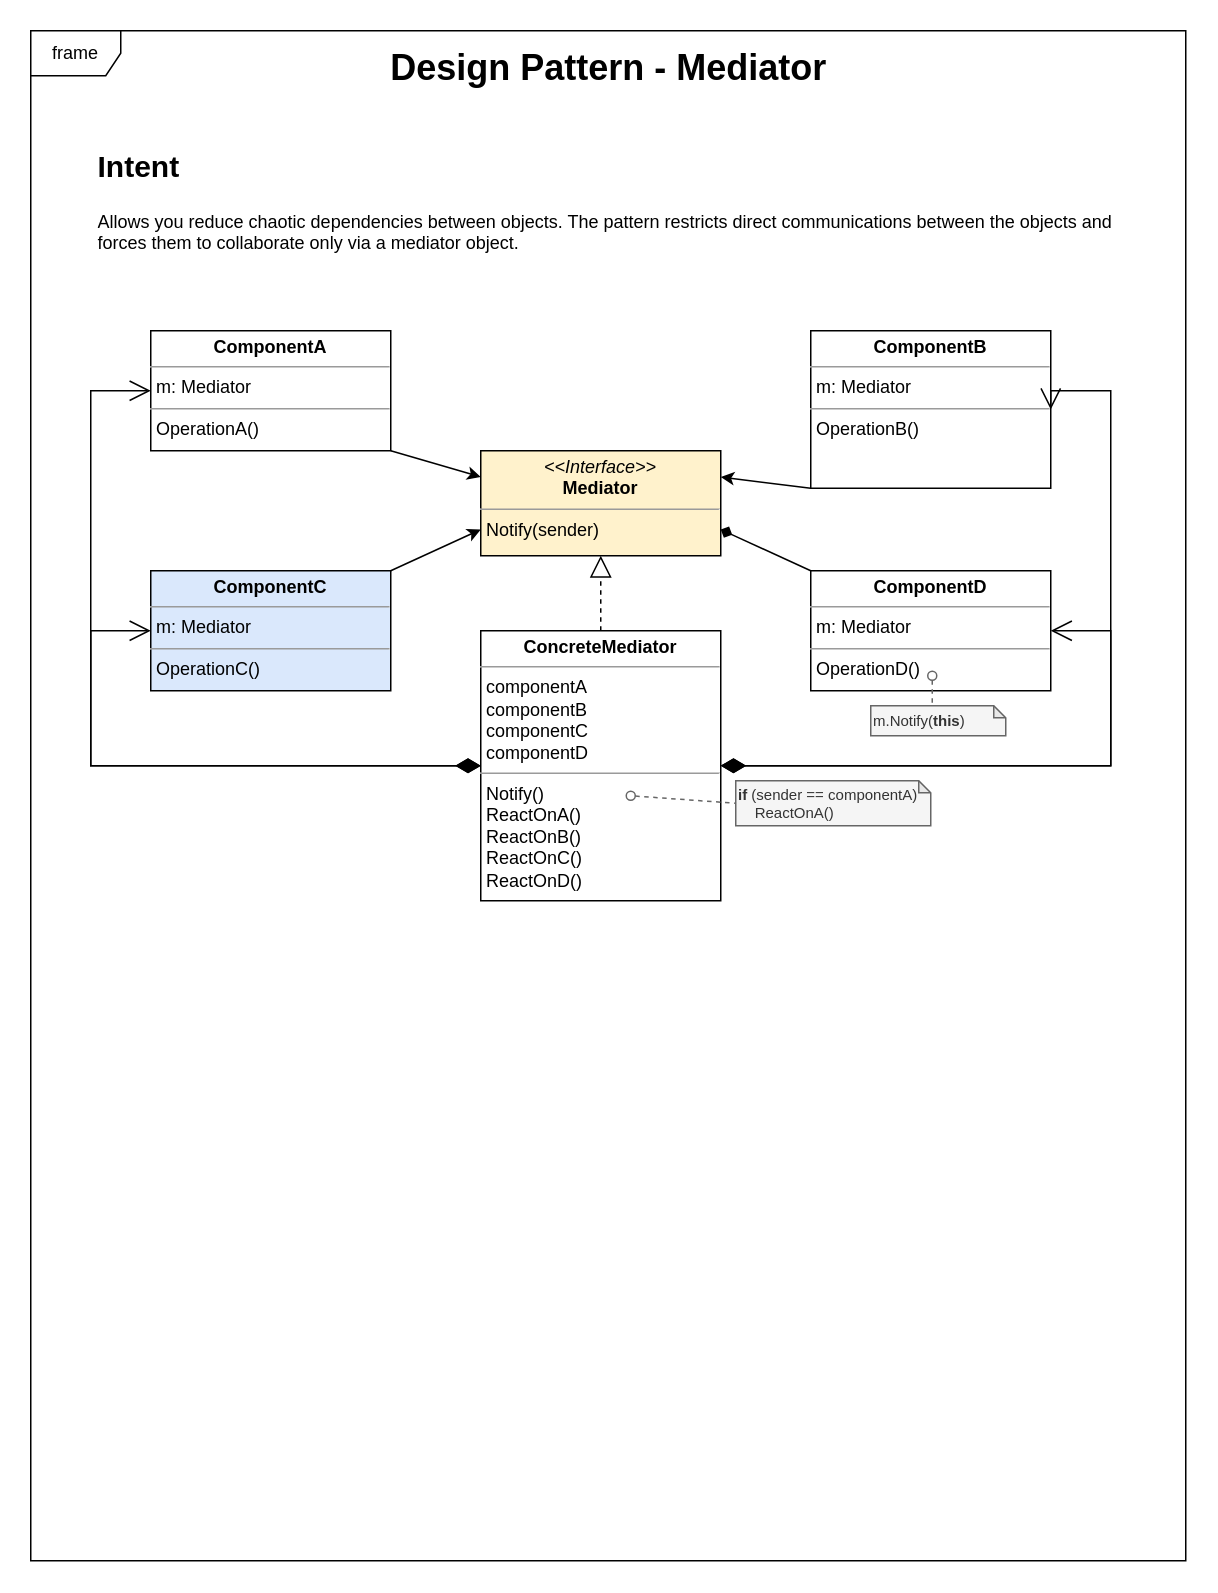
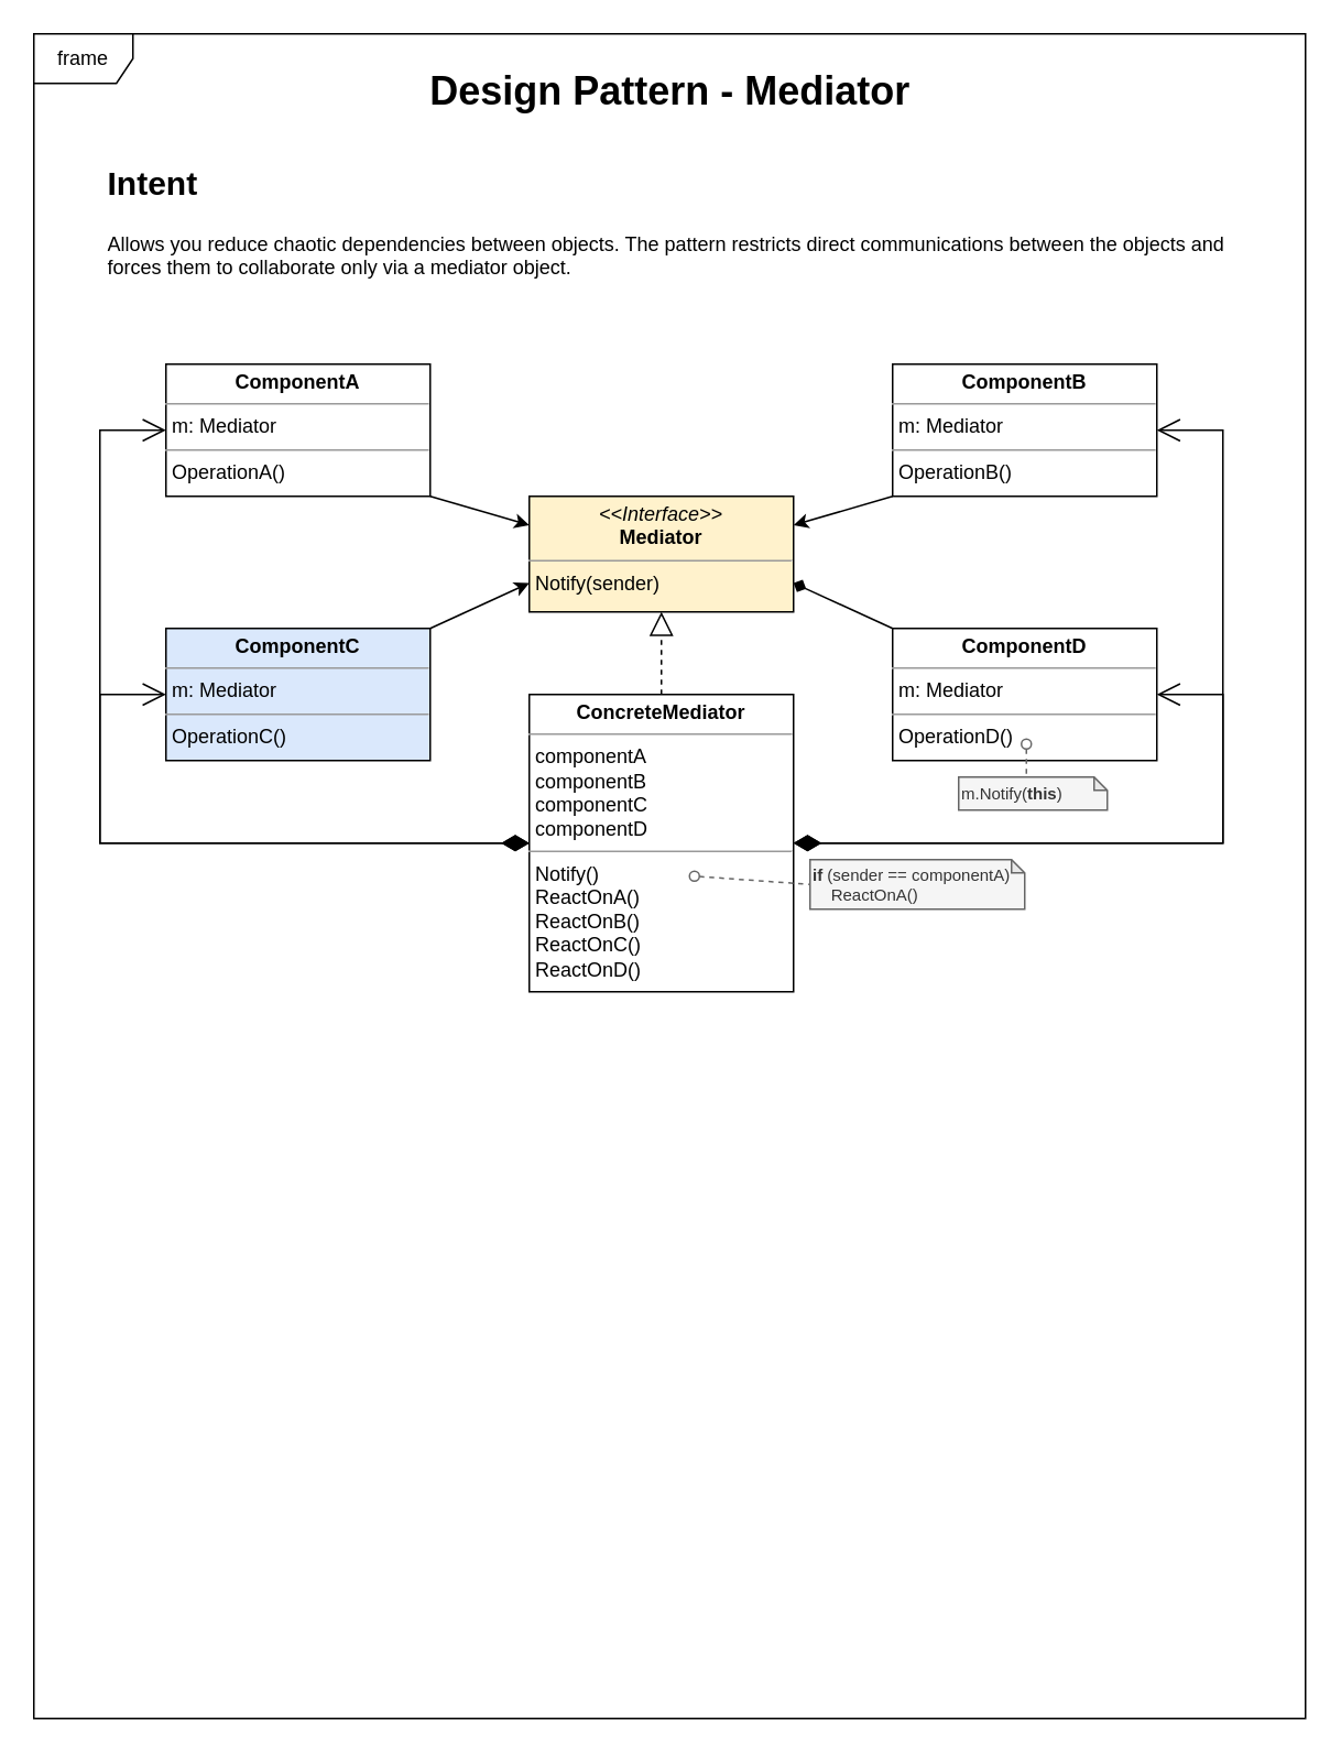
- <mxCell id="4" value="&lt;b style=&quot;&quot;&gt;&lt;font style=&quot;font-size: 24px;&quot;&gt;Design Pattern - Mediator&lt;/font&gt;&lt;/b&gt;" style="text;html=1;align=center;verticalAlign=middle;resizable=0;points=[];autosize=1;strokeColor=none;fillColor=none;fontSize=16;" parent="1" vertex="1"><mxGeometry x="250" y="25" width="310" height="40" as="geometry" /></mxCell>
+ <mxCell id="4" value="&lt;b style=&quot;&quot;&gt;&lt;font style=&quot;font-size: 24px;&quot;&gt;Design Pattern - Mediator&lt;/font&gt;&lt;/b&gt;" style="text;html=1;align=center;verticalAlign=middle;resizable=0;points=[];autosize=1;strokeColor=none;fillColor=none;fontSize=16;" parent="1" vertex="1"><mxGeometry x="250" y="35" width="310" height="40" as="geometry" /></mxCell>
- <mxCell id="12" value="&lt;p style=&quot;margin:0px;margin-top:4px;text-align:center;&quot;&gt;&lt;b&gt;ComponentB&lt;/b&gt;&lt;/p&gt;&lt;hr size=&quot;1&quot;&gt;&lt;p style=&quot;margin:0px;margin-left:4px;&quot;&gt;m: Mediator&lt;/p&gt;&lt;hr size=&quot;1&quot;&gt;&lt;p style=&quot;margin:0px;margin-left:4px;&quot;&gt;OperationB()&lt;/p&gt;" style="verticalAlign=top;align=left;overflow=fill;fontSize=12;fontFamily=Helvetica;html=1;" vertex="1" parent="1"><mxGeometry x="540" y="220" width="160" height="105" as="geometry" /></mxCell>
+ <mxCell id="12" value="&lt;p style=&quot;margin:0px;margin-top:4px;text-align:center;&quot;&gt;&lt;b&gt;ComponentB&lt;/b&gt;&lt;/p&gt;&lt;hr size=&quot;1&quot;&gt;&lt;p style=&quot;margin:0px;margin-left:4px;&quot;&gt;m: Mediator&lt;/p&gt;&lt;hr size=&quot;1&quot;&gt;&lt;p style=&quot;margin:0px;margin-left:4px;&quot;&gt;OperationB()&lt;/p&gt;" style="verticalAlign=top;align=left;overflow=fill;fontSize=12;fontFamily=Helvetica;html=1;" vertex="1" parent="1"><mxGeometry x="540" y="220" width="160" height="80" as="geometry" /></mxCell>
